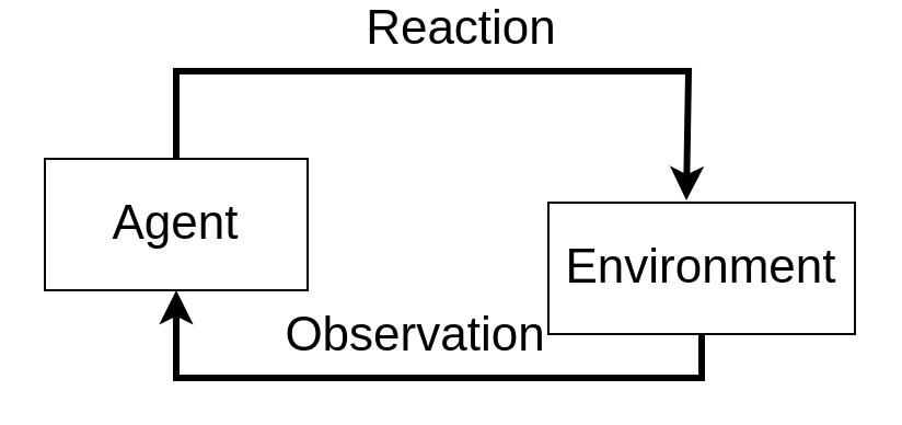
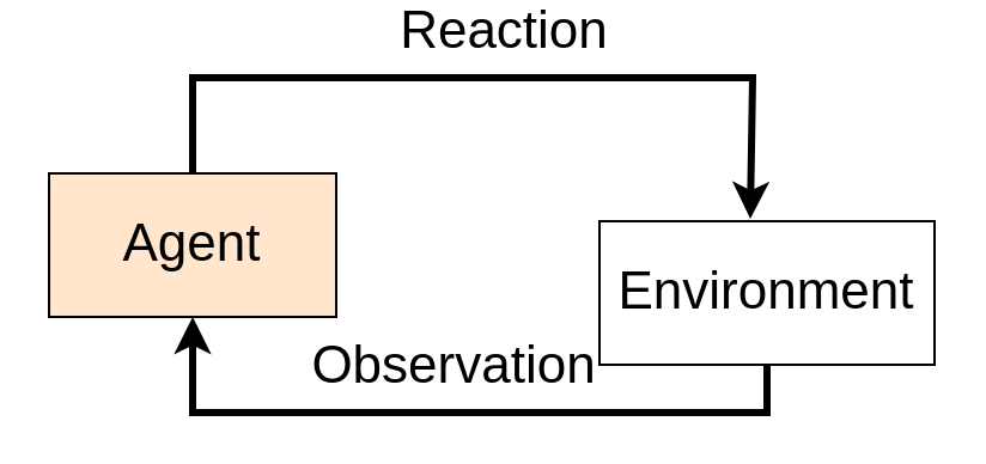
- <mxCell id="2" value="&lt;font style=&quot;font-size: 22px&quot;&gt;Agent&lt;/font&gt;" style="rounded=0;whiteSpace=wrap;html=1;" parent="1" vertex="1"><mxGeometry x="20" y="60" width="120" height="60" as="geometry" /></mxCell>
+ <mxCell id="2" value="&lt;font style=&quot;font-size: 22px&quot;&gt;Agent&lt;/font&gt;" style="rounded=0;whiteSpace=wrap;html=1;fillColor=#ffe6cc;" parent="1" vertex="1"><mxGeometry x="20" y="60" width="120" height="60" as="geometry" /></mxCell>
